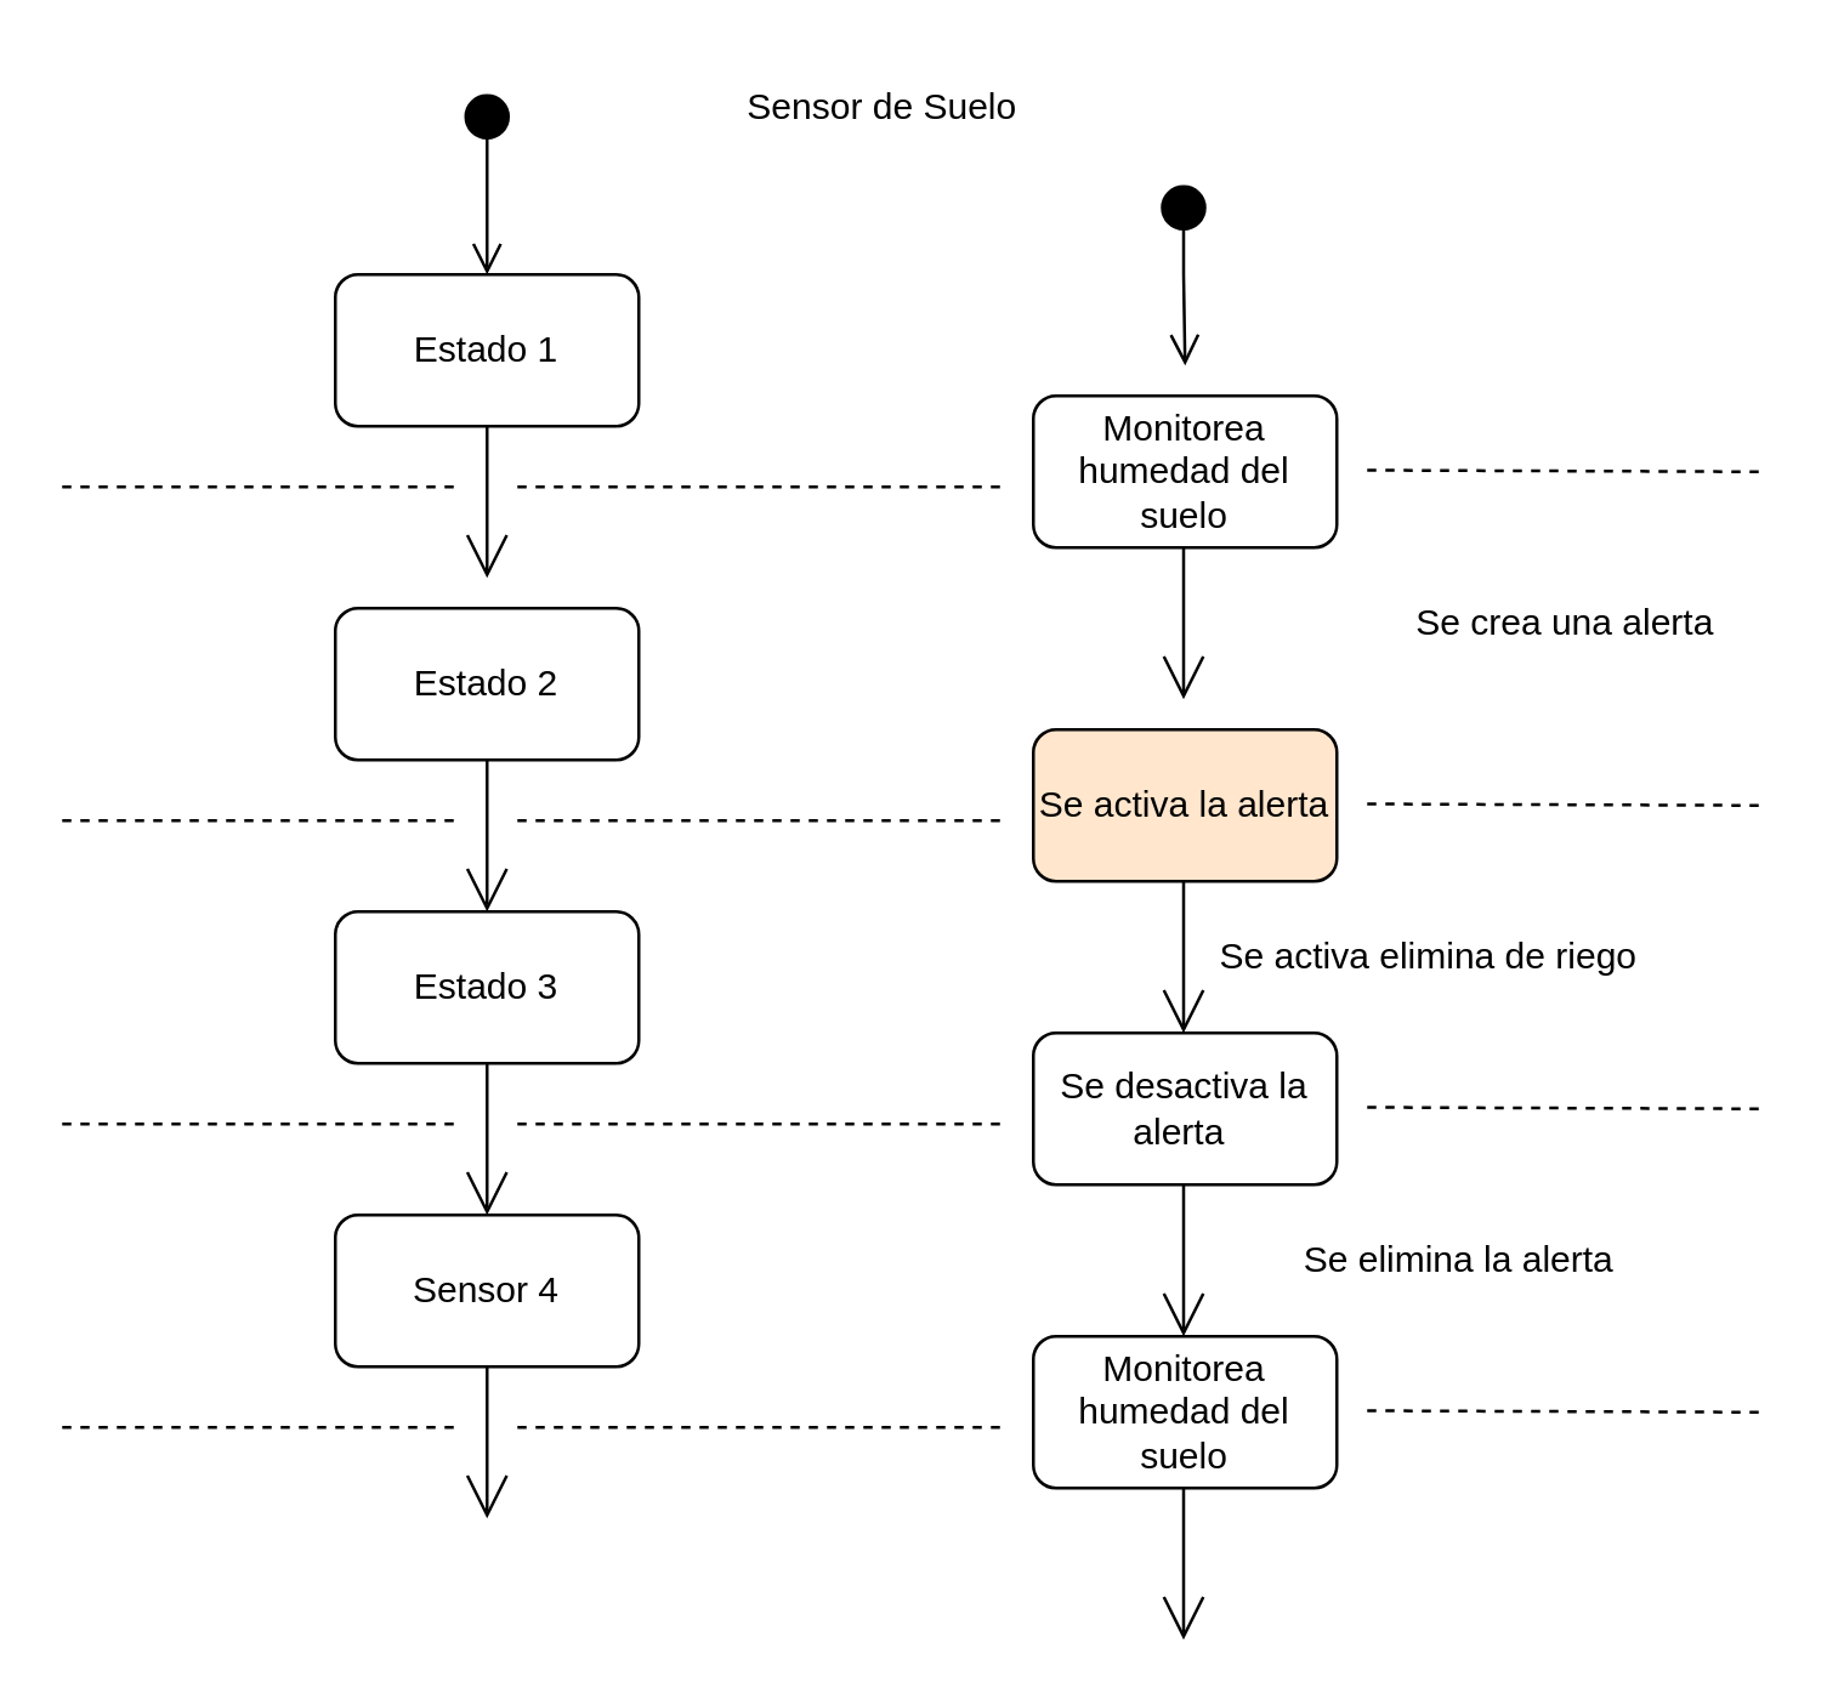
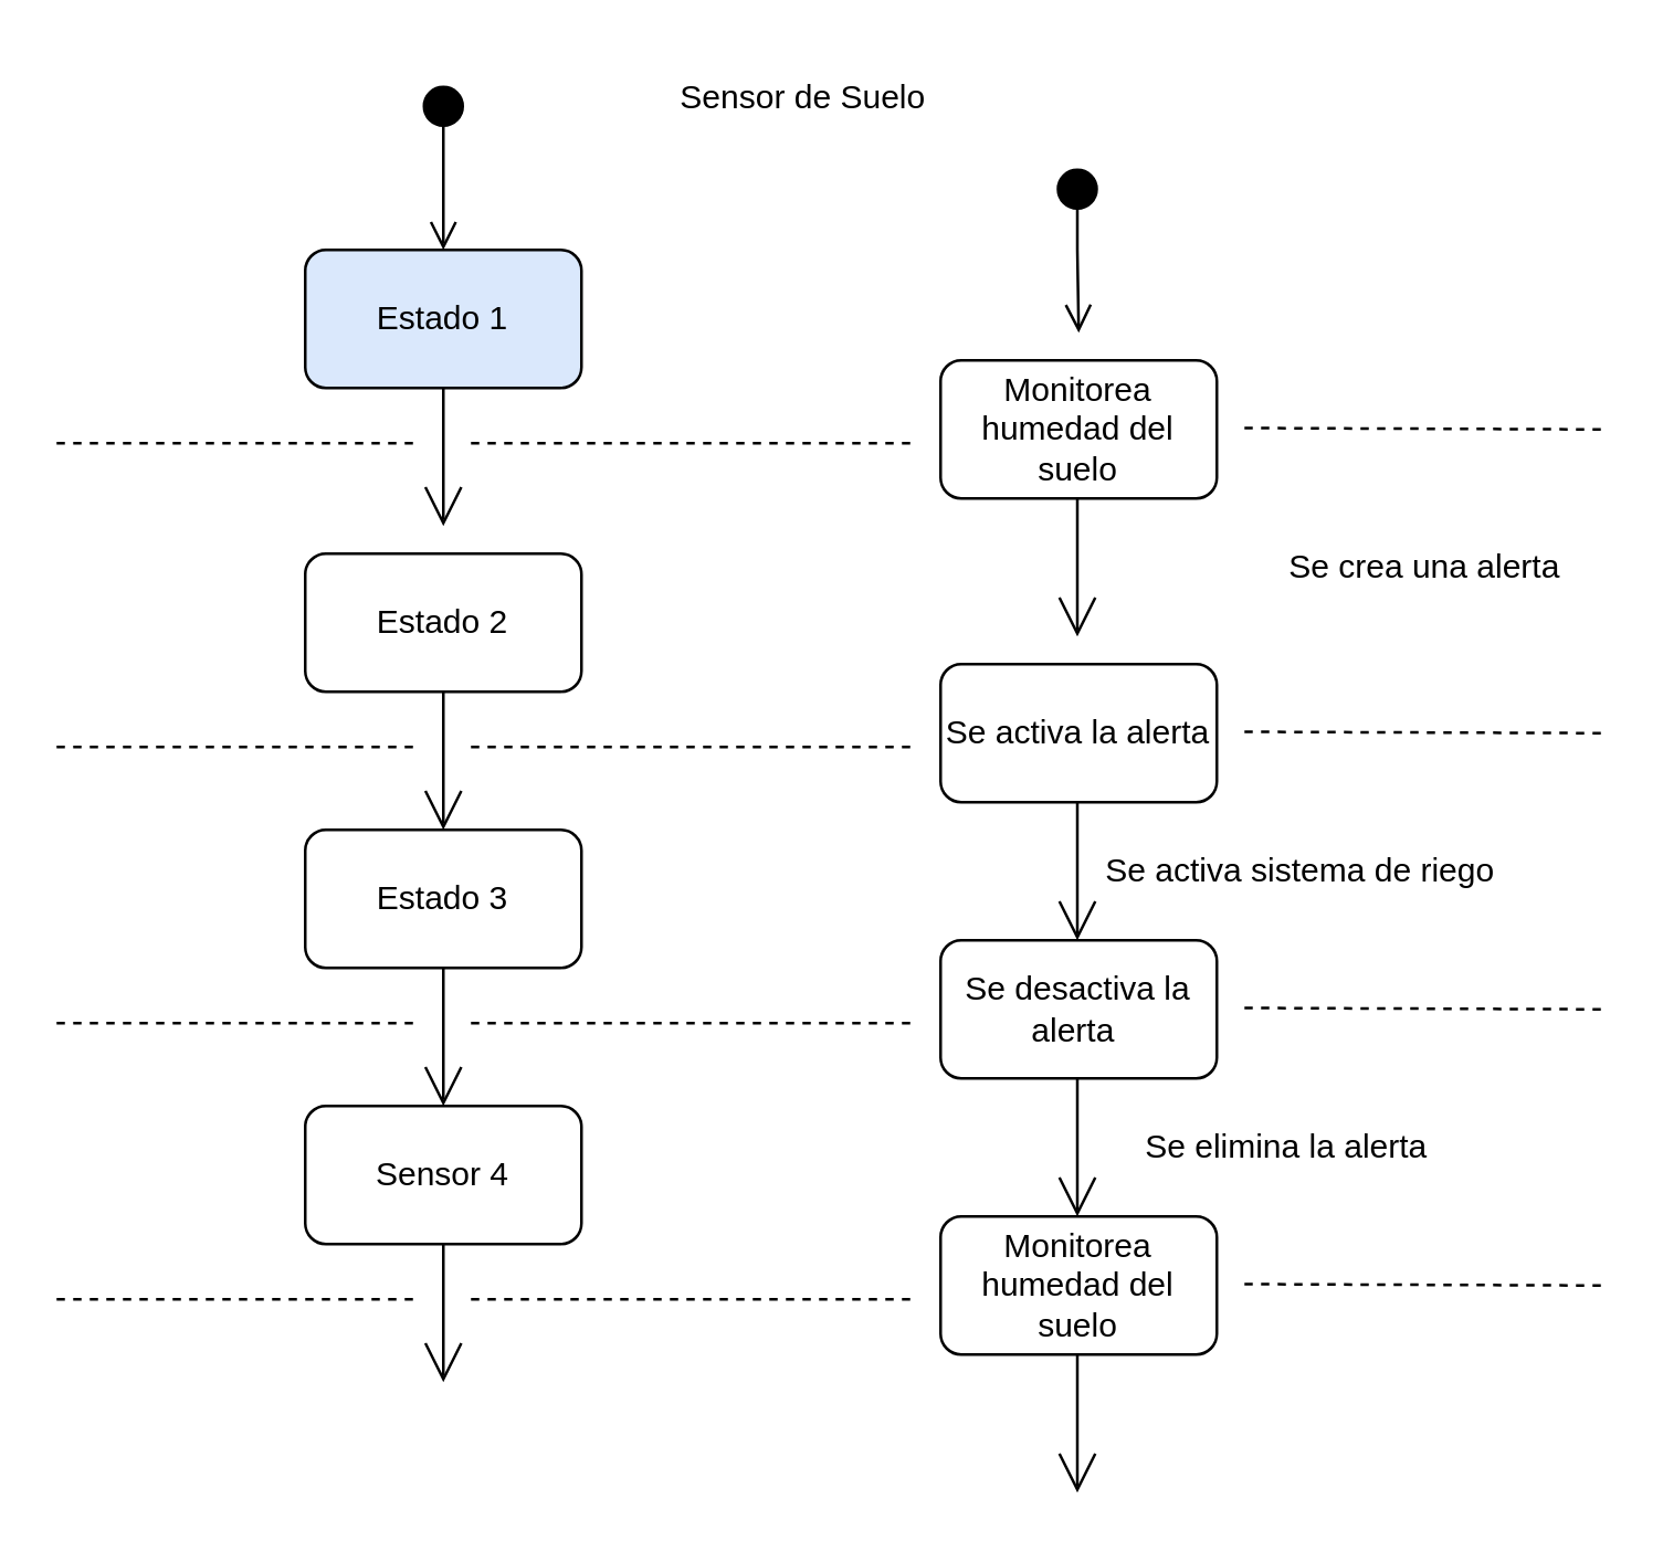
- <mxCell id="3" value="Estado 1" style="rounded=1;whiteSpace=wrap;html=1;" parent="1" vertex="1"><mxGeometry x="110" y="90" width="100" height="50" as="geometry" /></mxCell>
+ <mxCell id="3" value="Estado 1" style="rounded=1;whiteSpace=wrap;html=1;fillColor=#dae8fc;" parent="1" vertex="1"><mxGeometry x="110" y="90" width="100" height="50" as="geometry" /></mxCell>
- <mxCell id="12" value="Se activa la alerta" style="rounded=1;whiteSpace=wrap;html=1;fillColor=#ffe6cc;" parent="1" vertex="1"><mxGeometry x="340" y="240" width="100" height="50" as="geometry" /></mxCell>
+ <mxCell id="12" value="Se activa la alerta" style="rounded=1;whiteSpace=wrap;html=1;" parent="1" vertex="1"><mxGeometry x="340" y="240" width="100" height="50" as="geometry" /></mxCell>
- <mxCell id="34" value="Se activa elimina de riego" style="text;html=1;align=center;verticalAlign=middle;resizable=0;points=[];autosize=1;strokeColor=none;fillColor=none;" vertex="1" parent="1"><mxGeometry x="390" y="300" width="160" height="30" as="geometry" /></mxCell>
+ <mxCell id="34" value="Se activa sistema de riego" style="text;html=1;align=center;verticalAlign=middle;resizable=0;points=[];autosize=1;strokeColor=none;fillColor=none;" vertex="1" parent="1"><mxGeometry x="390" y="300" width="160" height="30" as="geometry" /></mxCell>
- <mxCell id="35" value="Se elimina la alerta" style="text;html=1;align=center;verticalAlign=middle;resizable=0;points=[];autosize=1;strokeColor=none;fillColor=none;" vertex="1" parent="1"><mxGeometry x="415" y="400" width="130" height="30" as="geometry" /></mxCell>
+ <mxCell id="35" value="Se elimina la alerta" style="text;html=1;align=center;verticalAlign=middle;resizable=0;points=[];autosize=1;strokeColor=none;fillColor=none;" vertex="1" parent="1"><mxGeometry x="400" y="400" width="130" height="30" as="geometry" /></mxCell>
